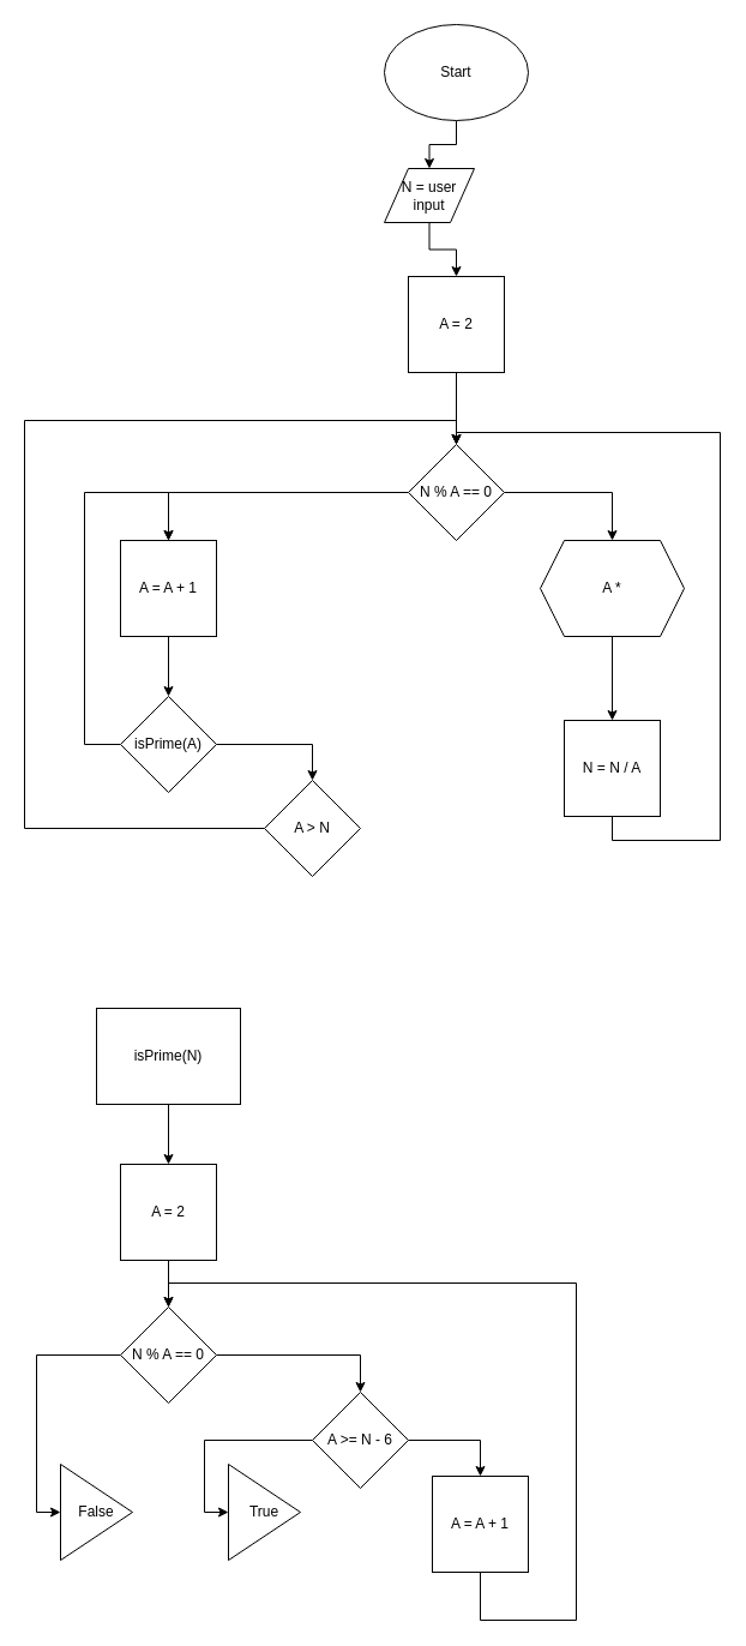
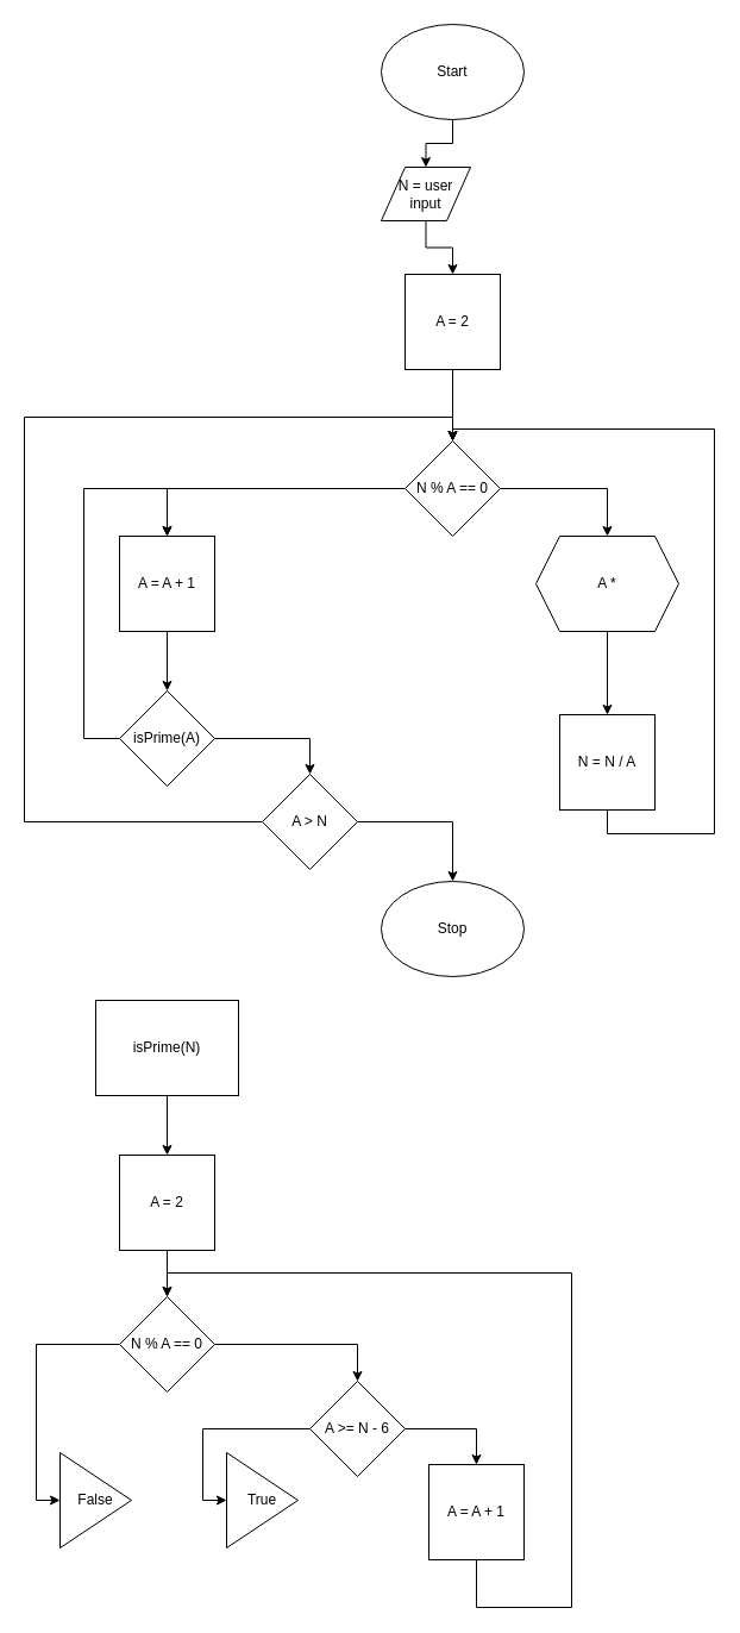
+ <mxCell id="34" style="edgeStyle=orthogonalEdgeStyle;rounded=0;orthogonalLoop=1;jettySize=auto;html=1;exitX=1;exitY=0.5;exitDx=0;exitDy=0;" edge="1" parent="1" source="36" target="37"><mxGeometry relative="1" as="geometry"><mxPoint x="380" y="690" as="targetPoint" /></mxGeometry></mxCell>
+ <mxCell id="37" value="Stop" style="ellipse;whiteSpace=wrap;html=1;" vertex="1" parent="1"><mxGeometry x="320" y="740" width="120" height="80" as="geometry" /></mxCell>
